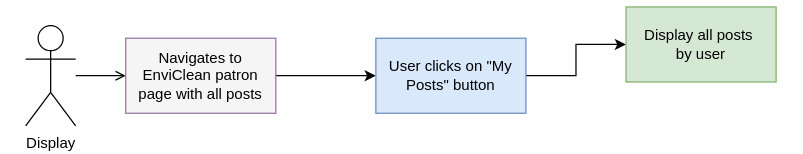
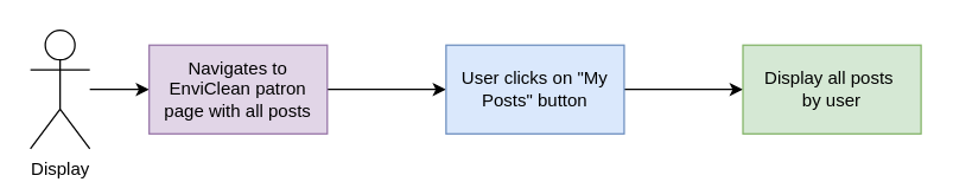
- <mxCell id="8" value="Display all posts&amp;nbsp;&lt;br&gt;by user" style="rounded=0;whiteSpace=wrap;html=1;fillColor=#d5e8d4;strokeColor=#82b366;" vertex="1" parent="1"><mxGeometry x="500" y="5" width="120" height="60" as="geometry" /></mxCell>
+ <mxCell id="8" value="Display all posts&amp;nbsp;&lt;br&gt;by user" style="rounded=0;whiteSpace=wrap;html=1;fillColor=#d5e8d4;strokeColor=#82b366;" vertex="1" parent="1"><mxGeometry x="500" y="30" width="120" height="60" as="geometry" /></mxCell>
- <mxCell id="2" value="" style="edgeStyle=orthogonalEdgeStyle;rounded=0;orthogonalLoop=1;jettySize=auto;html=1;endArrow=open;" edge="1" parent="1" source="3" target="5"><mxGeometry relative="1" as="geometry" /></mxCell>
+ <mxCell id="2" value="" style="edgeStyle=orthogonalEdgeStyle;rounded=0;orthogonalLoop=1;jettySize=auto;html=1;" edge="1" parent="1" source="3" target="5"><mxGeometry relative="1" as="geometry" /></mxCell>
- <mxCell id="5" value="Navigates to EnviClean patron page with all posts" style="rounded=0;whiteSpace=wrap;html=1;fillColor=#f5f5f5;strokeColor=#9673a6;" vertex="1" parent="1"><mxGeometry x="100" y="30" width="120" height="60" as="geometry" /></mxCell>
+ <mxCell id="5" value="Navigates to EnviClean patron page with all posts" style="rounded=0;whiteSpace=wrap;html=1;fillColor=#e1d5e7;strokeColor=#9673a6;" vertex="1" parent="1"><mxGeometry x="100" y="30" width="120" height="60" as="geometry" /></mxCell>
